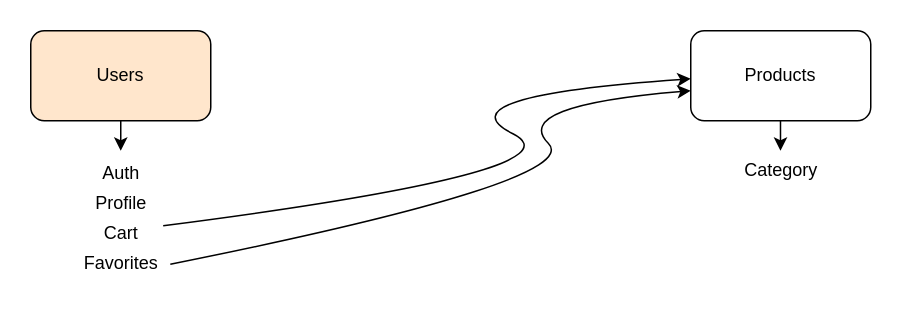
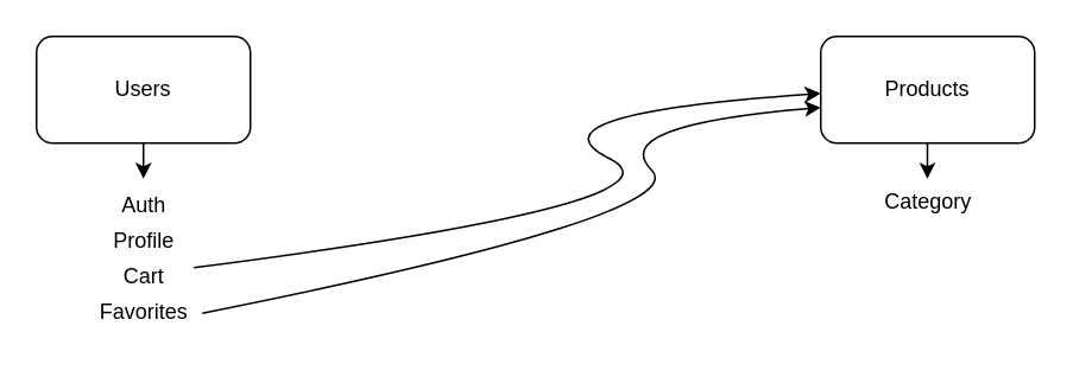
- <mxCell id="2" value="Users" style="rounded=1;whiteSpace=wrap;html=1;fillColor=#ffe6cc;" vertex="1" parent="1"><mxGeometry x="20" y="20" width="120" height="60" as="geometry" /></mxCell>
+ <mxCell id="2" value="Users" style="rounded=1;whiteSpace=wrap;html=1;" vertex="1" parent="1"><mxGeometry x="20" y="20" width="120" height="60" as="geometry" /></mxCell>
